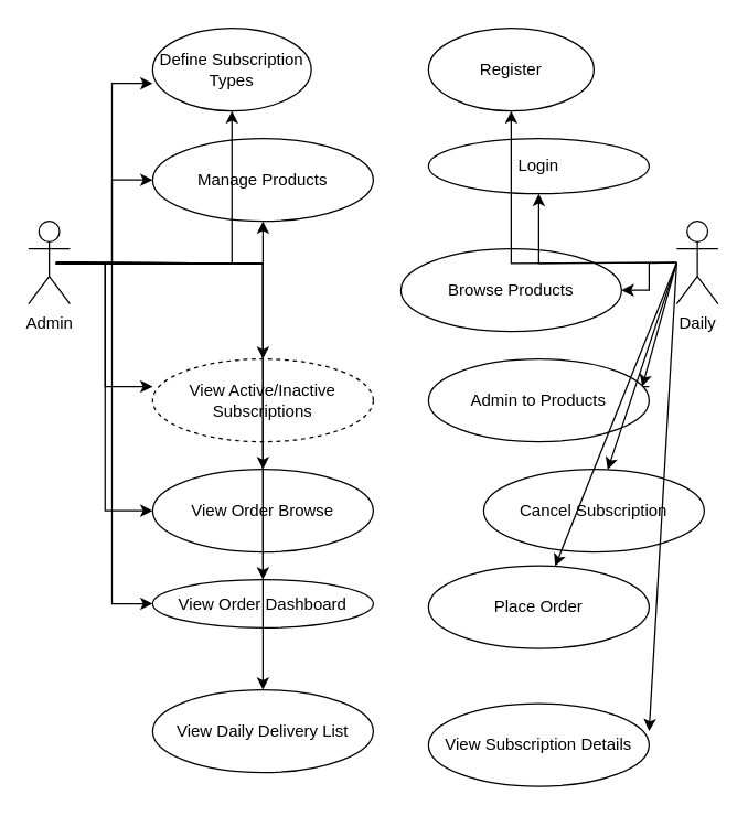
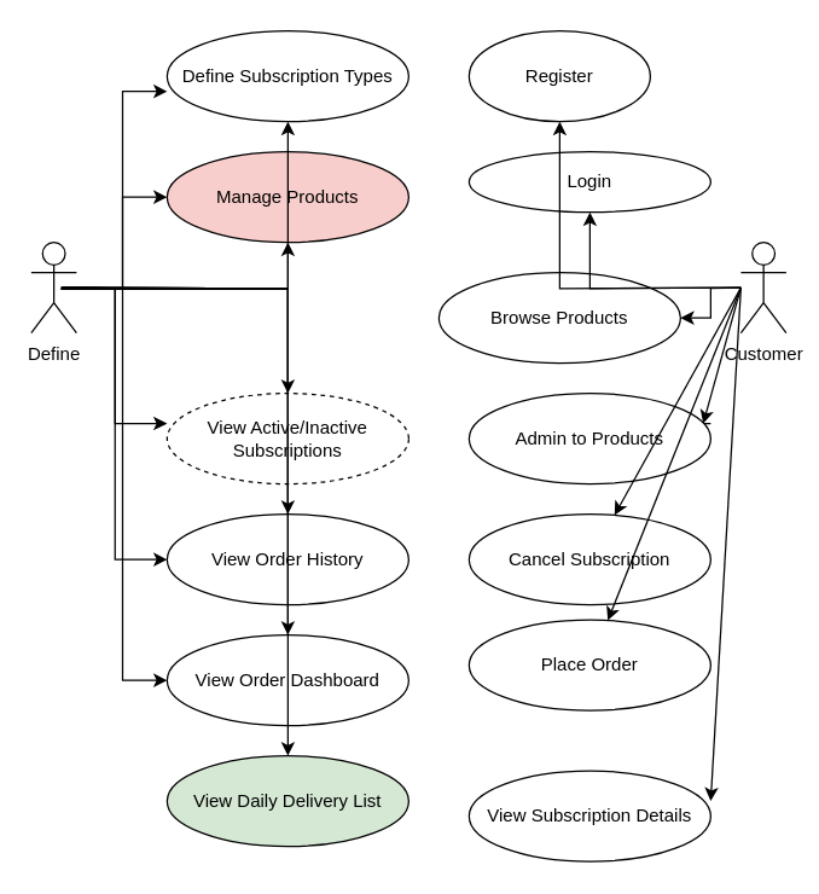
- <mxCell id="2" value="Define Subscription Types" style="ellipse;whiteSpace=wrap;html=1;" vertex="1" parent="1"><mxGeometry x="110" y="20" width="115" height="60" as="geometry" /></mxCell>
+ <mxCell id="2" value="Define Subscription Types" style="ellipse;whiteSpace=wrap;html=1;" vertex="1" parent="1"><mxGeometry x="110" y="20" width="160" height="60" as="geometry" /></mxCell>
- <mxCell id="3" value="Manage Products" style="ellipse;whiteSpace=wrap;html=1;" vertex="1" parent="1"><mxGeometry x="110" y="100" width="160" height="60" as="geometry" /></mxCell>
+ <mxCell id="3" value="Manage Products" style="ellipse;whiteSpace=wrap;html=1;fillColor=#f8cecc;" vertex="1" parent="1"><mxGeometry x="110" y="100" width="160" height="60" as="geometry" /></mxCell>
- <mxCell id="26" value="Admin&lt;div&gt;&lt;br&gt;&lt;/div&gt;" style="shape=umlActor;verticalLabelPosition=bottom;verticalAlign=top;html=1;outlineConnect=0;" vertex="1" parent="1"><mxGeometry x="20" y="160" width="30" height="60" as="geometry" /></mxCell>
+ <mxCell id="26" value="Define&lt;div&gt;&lt;br&gt;&lt;/div&gt;" style="shape=umlActor;verticalLabelPosition=bottom;verticalAlign=top;html=1;outlineConnect=0;" vertex="1" parent="1"><mxGeometry x="20" y="160" width="30" height="60" as="geometry" /></mxCell>
- <mxCell id="27" value="Daily" style="shape=umlActor;verticalLabelPosition=bottom;verticalAlign=top;html=1;outlineConnect=0;" vertex="1" parent="1"><mxGeometry x="490" y="160" width="30" height="60" as="geometry" /></mxCell>
+ <mxCell id="27" value="Customer" style="shape=umlActor;verticalLabelPosition=bottom;verticalAlign=top;html=1;outlineConnect=0;" vertex="1" parent="1"><mxGeometry x="490" y="160" width="30" height="60" as="geometry" /></mxCell>
- <mxCell id="5" value="View Order Browse" style="ellipse;whiteSpace=wrap;html=1;" vertex="1" parent="1"><mxGeometry x="110" y="340" width="160" height="60" as="geometry" /></mxCell>
+ <mxCell id="5" value="View Order History" style="ellipse;whiteSpace=wrap;html=1;" vertex="1" parent="1"><mxGeometry x="110" y="340" width="160" height="60" as="geometry" /></mxCell>
- <mxCell id="13" value="Cancel Subscription" style="ellipse;whiteSpace=wrap;html=1;" vertex="1" parent="1"><mxGeometry x="350" y="340" width="160" height="60" as="geometry" /></mxCell>
+ <mxCell id="13" value="Cancel Subscription" style="ellipse;whiteSpace=wrap;html=1;" vertex="1" parent="1"><mxGeometry x="310" y="340" width="160" height="60" as="geometry" /></mxCell>
- <mxCell id="6" value="View Order Dashboard" style="ellipse;whiteSpace=wrap;html=1;" vertex="1" parent="1"><mxGeometry x="110" y="420" width="160" height="35" as="geometry" /></mxCell>
+ <mxCell id="6" value="View Order Dashboard" style="ellipse;whiteSpace=wrap;html=1;" vertex="1" parent="1"><mxGeometry x="110" y="420" width="160" height="60" as="geometry" /></mxCell>
- <mxCell id="7" value="View Daily Delivery List" style="ellipse;whiteSpace=wrap;html=1;" vertex="1" parent="1"><mxGeometry x="110" y="500" width="160" height="60" as="geometry" /></mxCell>
+ <mxCell id="7" value="View Daily Delivery List" style="ellipse;whiteSpace=wrap;html=1;fillColor=#d5e8d4;" vertex="1" parent="1"><mxGeometry x="110" y="500" width="160" height="60" as="geometry" /></mxCell>
